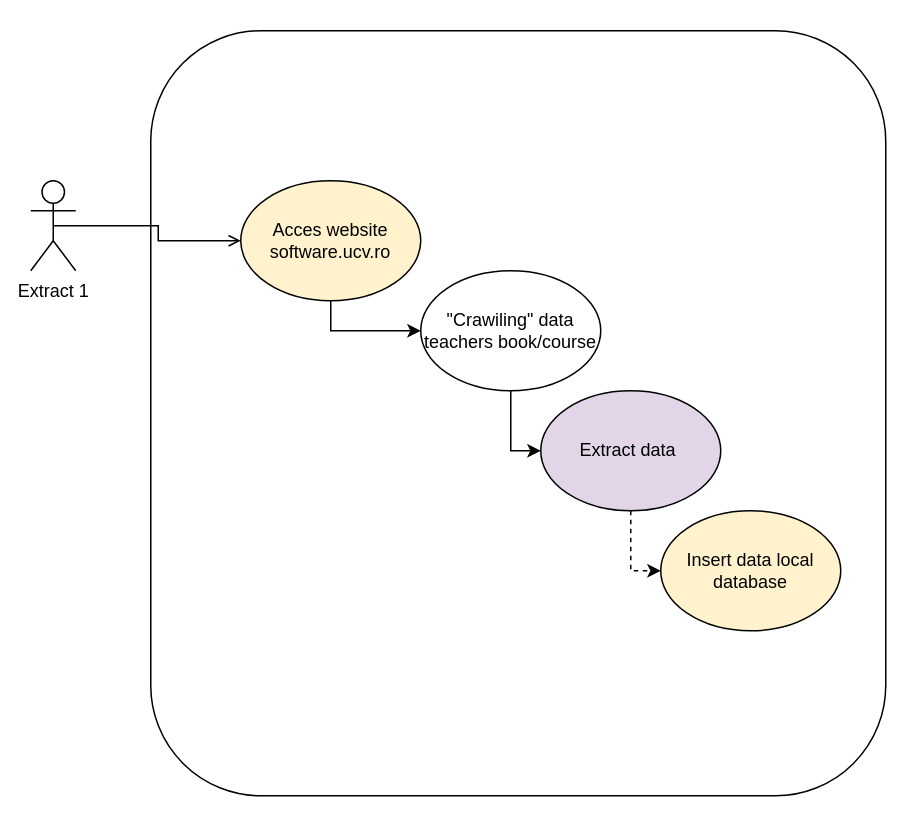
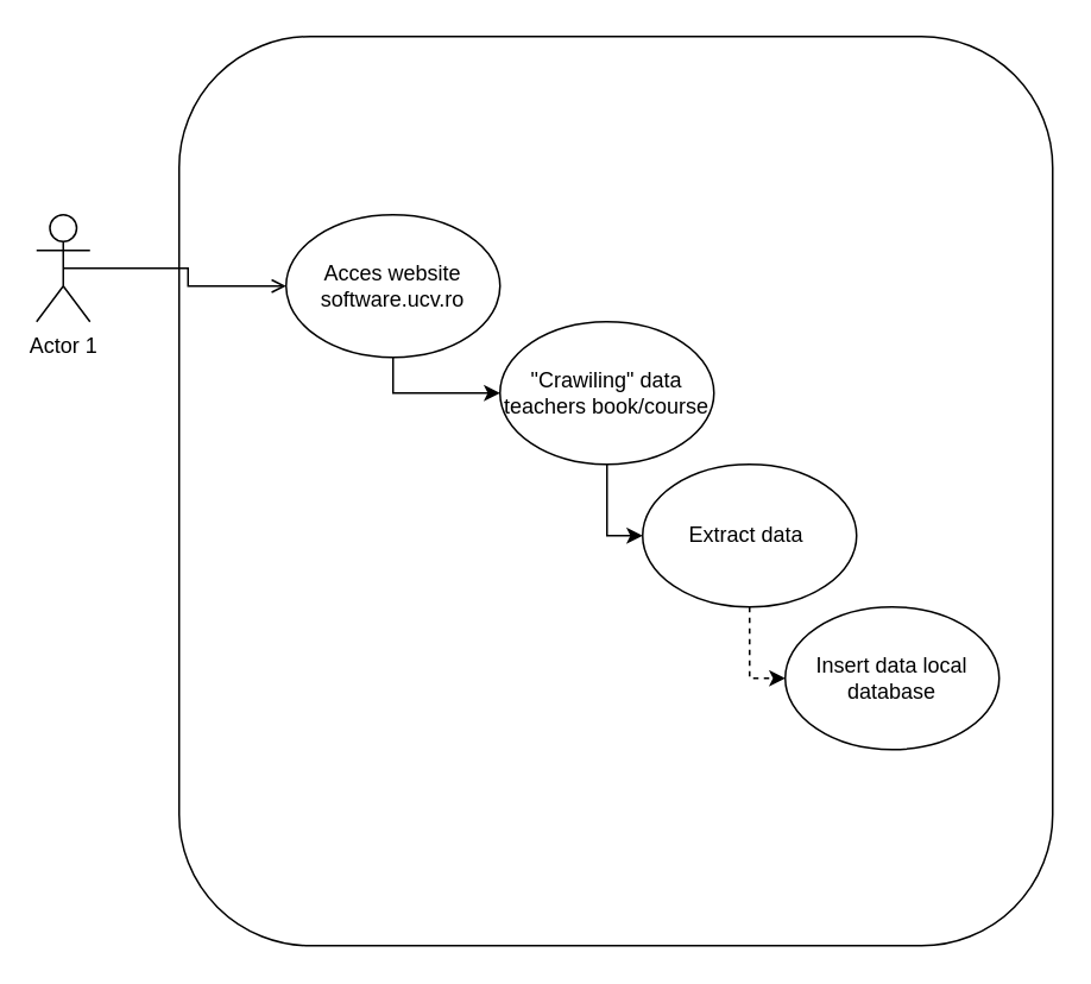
- <mxCell id="6" value="Acces website software.ucv.ro" style="ellipse;whiteSpace=wrap;html=1;fillColor=#fff2cc;" parent="1" vertex="1"><mxGeometry x="160" y="120" width="120" height="80" as="geometry" /></mxCell>
+ <mxCell id="6" value="Acces website software.ucv.ro" style="ellipse;whiteSpace=wrap;html=1;" parent="1" vertex="1"><mxGeometry x="160" y="120" width="120" height="80" as="geometry" /></mxCell>
- <mxCell id="4" value="Extract 1" style="shape=umlActor;verticalLabelPosition=bottom;labelBackgroundColor=#ffffff;verticalAlign=top;html=1;outlineConnect=0;" parent="1" vertex="1"><mxGeometry x="20" y="120" width="30" height="60" as="geometry" /></mxCell>
+ <mxCell id="4" value="Actor 1" style="shape=umlActor;verticalLabelPosition=bottom;labelBackgroundColor=#ffffff;verticalAlign=top;html=1;outlineConnect=0;" parent="1" vertex="1"><mxGeometry x="20" y="120" width="30" height="60" as="geometry" /></mxCell>
- <mxCell id="10" value="Extract data&amp;nbsp;" style="ellipse;whiteSpace=wrap;html=1;fillColor=#e1d5e7;" parent="1" vertex="1"><mxGeometry x="360" y="260" width="120" height="80" as="geometry" /></mxCell>
+ <mxCell id="10" value="Extract data&amp;nbsp;" style="ellipse;whiteSpace=wrap;html=1;" parent="1" vertex="1"><mxGeometry x="360" y="260" width="120" height="80" as="geometry" /></mxCell>
- <mxCell id="11" value="Insert data local database" style="ellipse;whiteSpace=wrap;html=1;fillColor=#fff2cc;" parent="1" vertex="1"><mxGeometry x="440" y="340" width="120" height="80" as="geometry" /></mxCell>
+ <mxCell id="11" value="Insert data local database" style="ellipse;whiteSpace=wrap;html=1;" parent="1" vertex="1"><mxGeometry x="440" y="340" width="120" height="80" as="geometry" /></mxCell>
